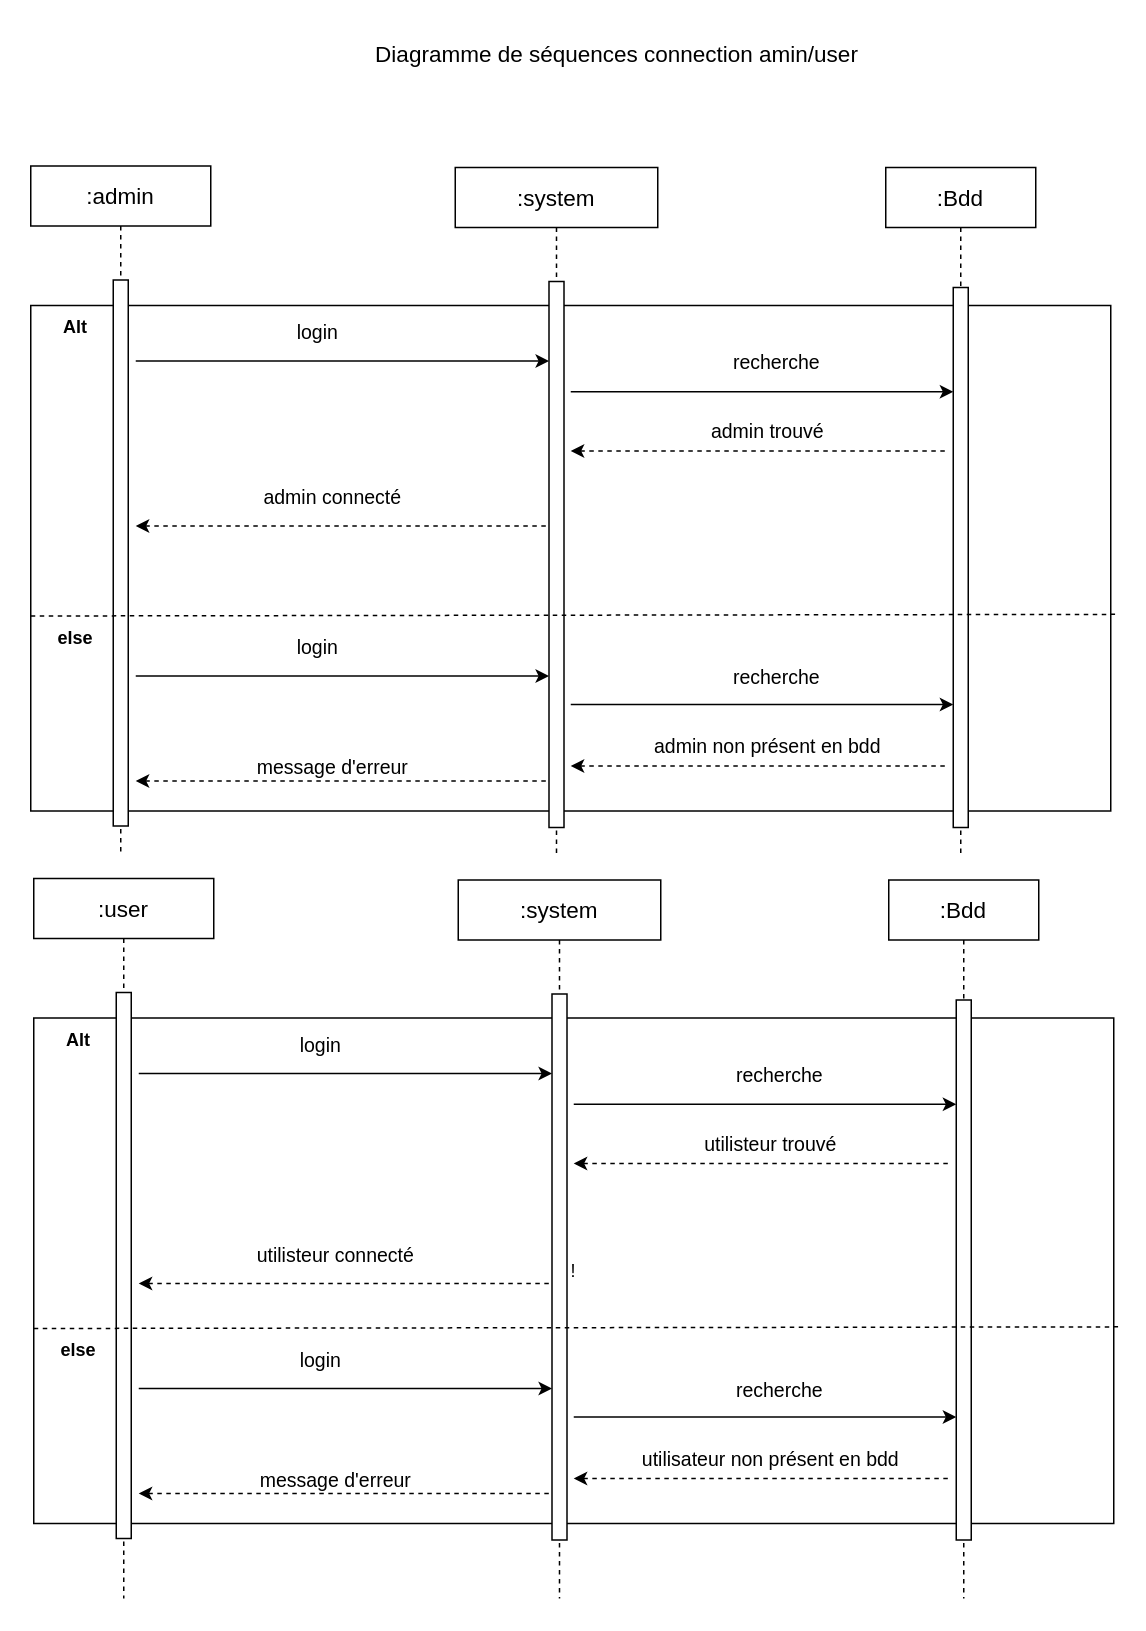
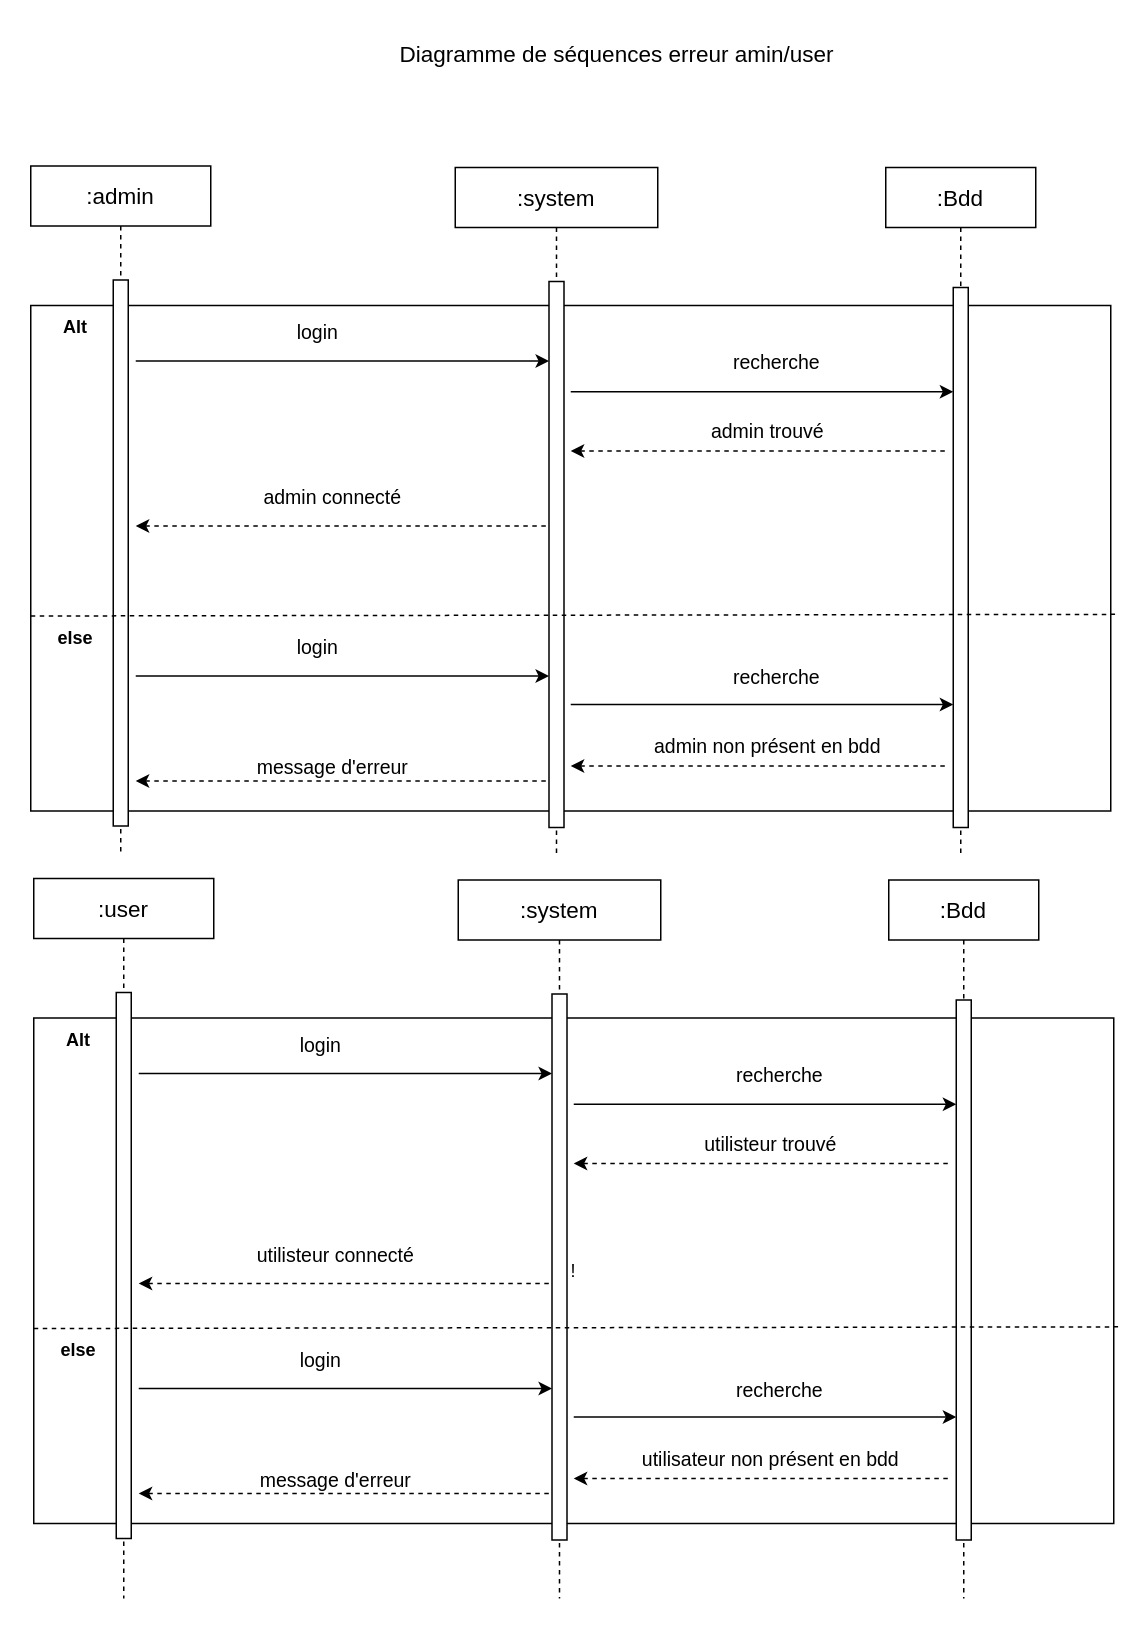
- <mxCell id="23" value="&lt;font style=&quot;font-size: 15px;&quot;&gt;Diagramme de séquences connection amin/user&lt;/font&gt;" style="text;html=1;align=center;verticalAlign=middle;whiteSpace=wrap;rounded=0;" parent="1" vertex="1"><mxGeometry x="240.5" y="20" width="339.5" height="30" as="geometry" /></mxCell>
+ <mxCell id="23" value="&lt;font style=&quot;font-size: 15px;&quot;&gt;Diagramme de séquences erreur amin/user&lt;/font&gt;" style="text;html=1;align=center;verticalAlign=middle;whiteSpace=wrap;rounded=0;" parent="1" vertex="1"><mxGeometry x="240.5" y="20" width="339.5" height="30" as="geometry" /></mxCell>
